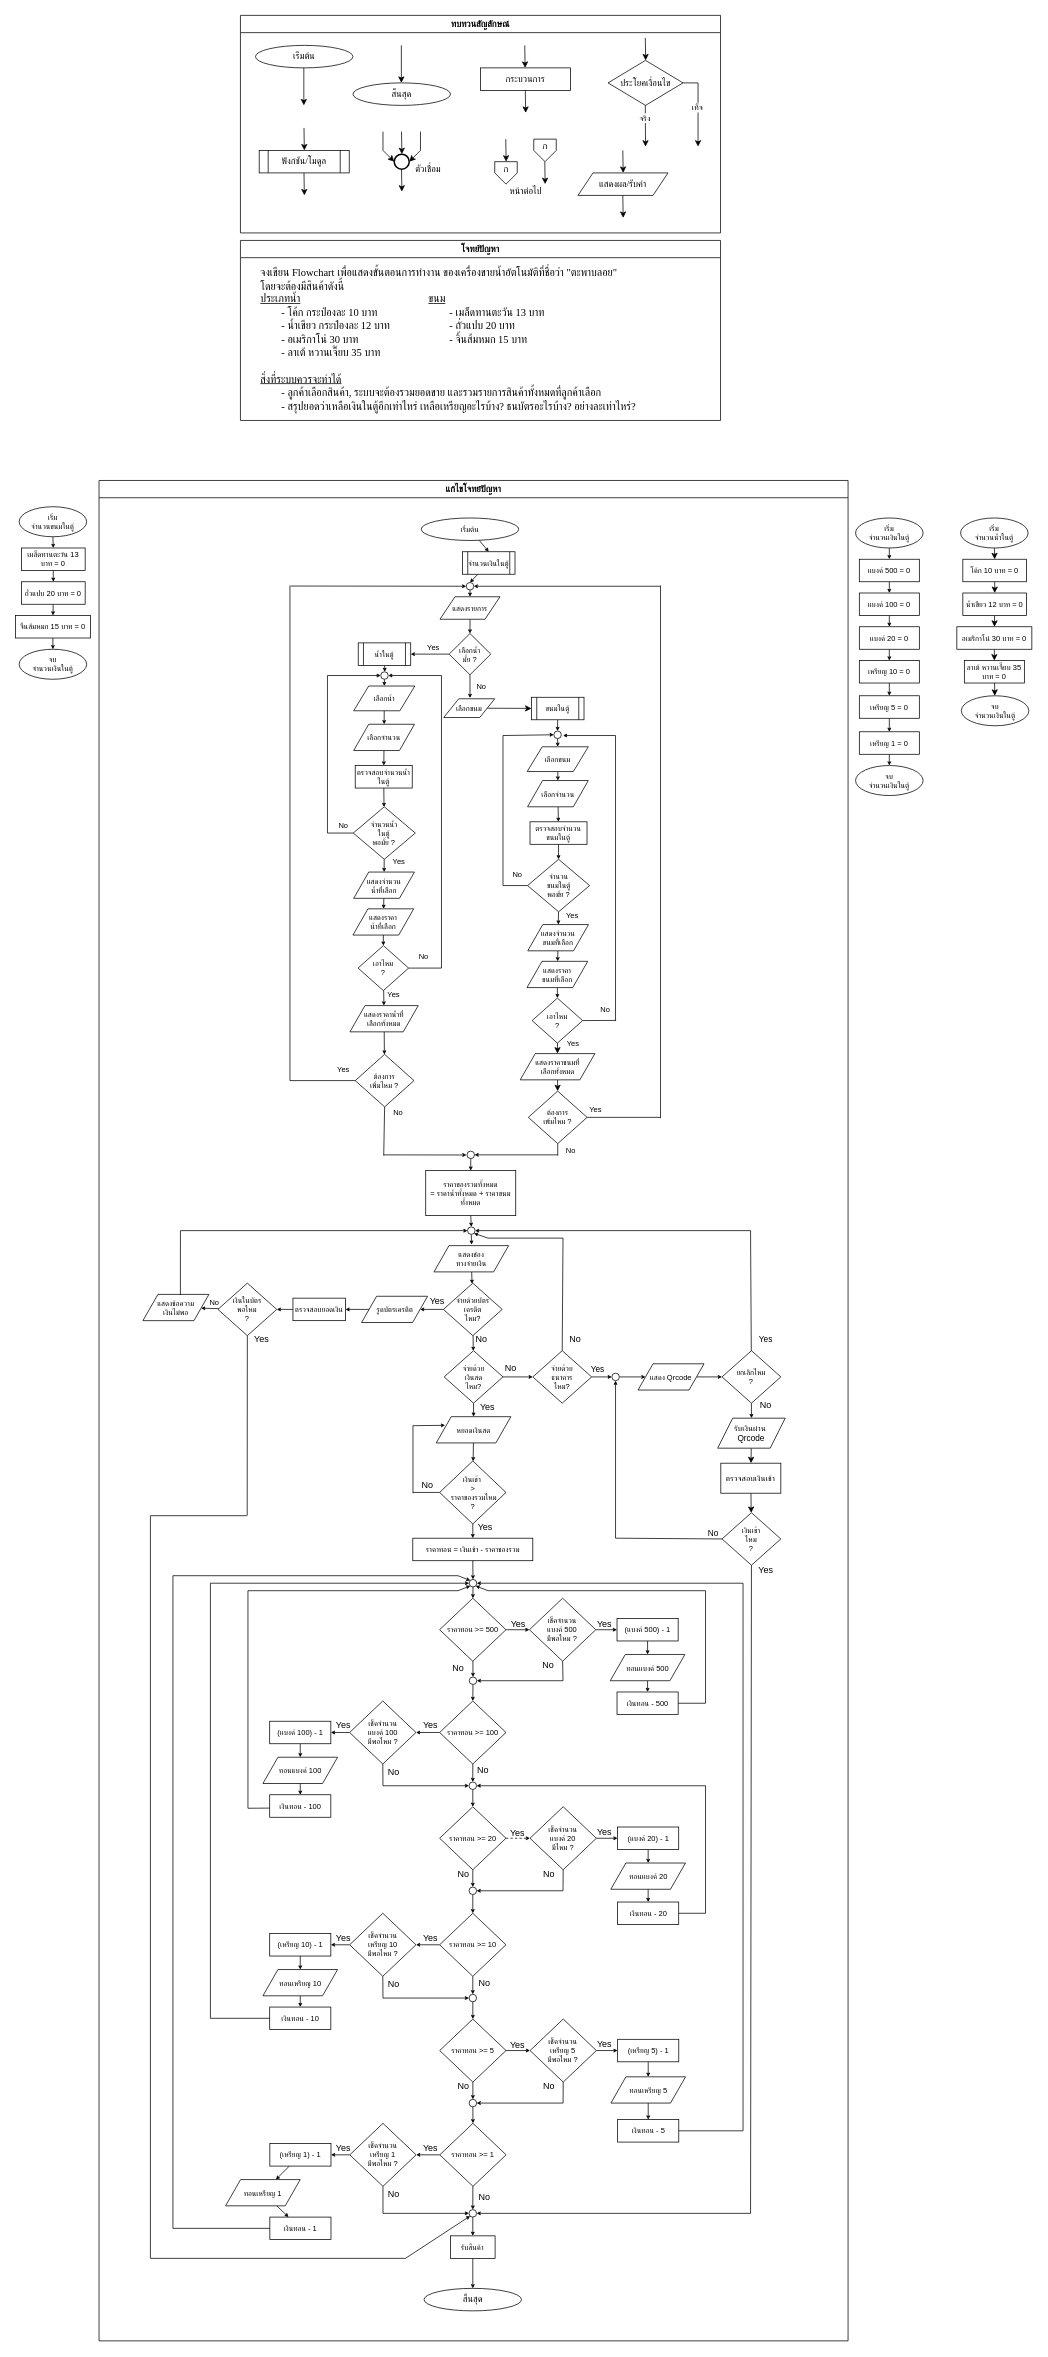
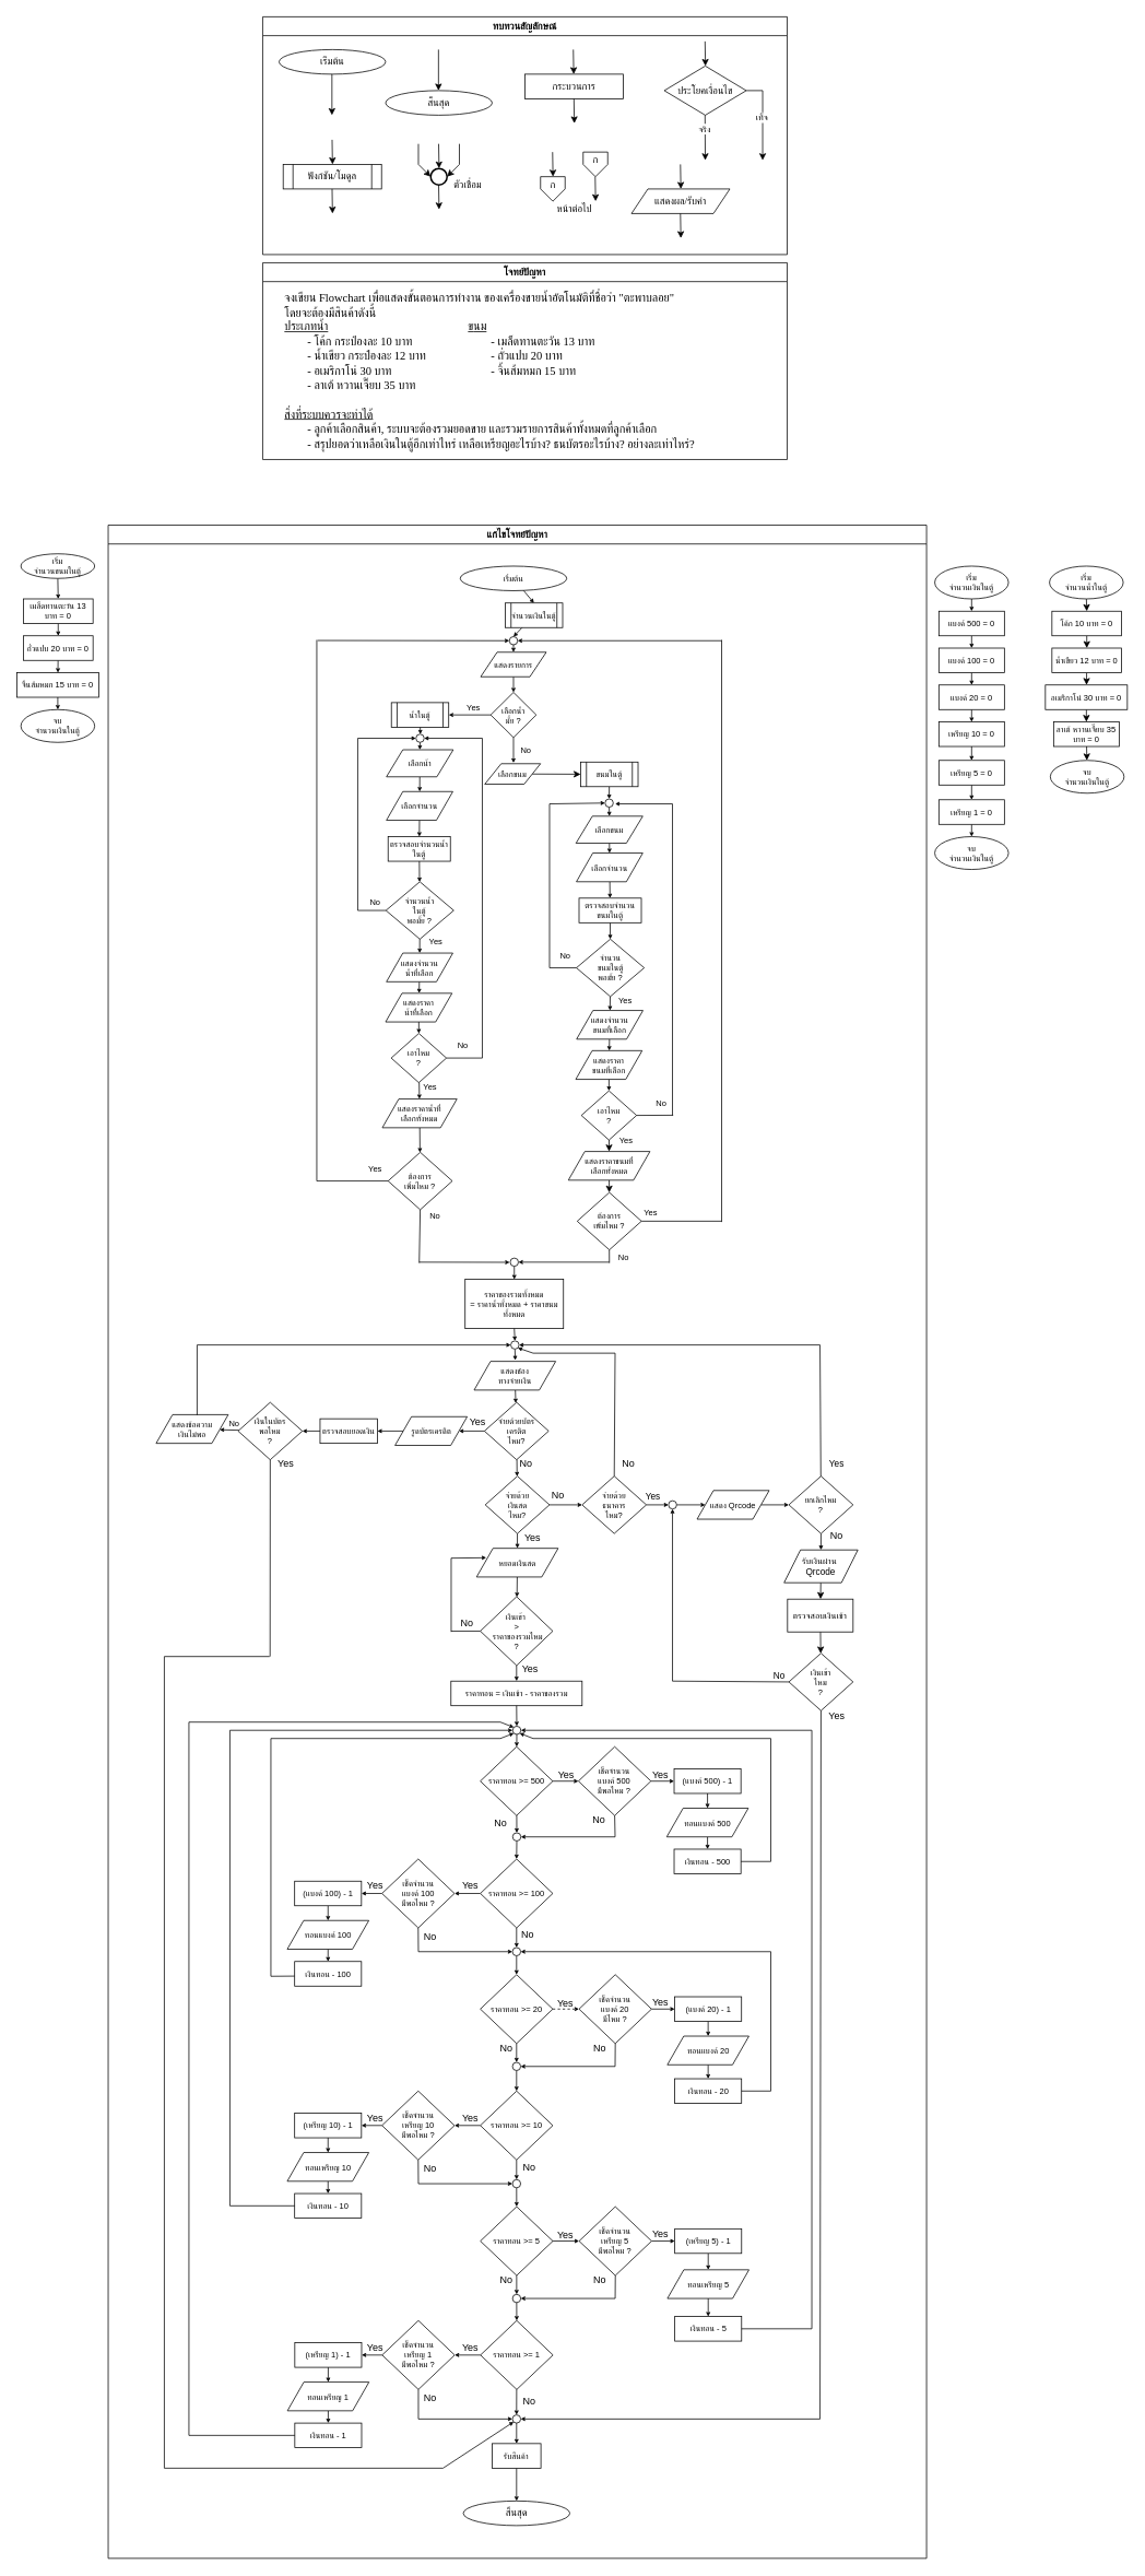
- <mxCell id="311" value="&lt;font&gt;เริ่ม&lt;/font&gt;&lt;div&gt;&lt;font&gt;จำนวนขนมในตู้&lt;/font&gt;&lt;/div&gt;" style="ellipse;whiteSpace=wrap;html=1;fontSize=10;shadow=0;strokeColor=default;" parent="1" vertex="1"><mxGeometry x="25" y="675" width="90" height="40" as="geometry" /></mxCell>
+ <mxCell id="311" value="&lt;font&gt;เริ่ม&lt;/font&gt;&lt;div&gt;&lt;font&gt;จำนวนขนมในตู้&lt;/font&gt;&lt;/div&gt;" style="ellipse;whiteSpace=wrap;html=1;fontSize=10;shadow=0;strokeColor=default;" parent="1" vertex="1"><mxGeometry x="25" y="675" width="90" height="30" as="geometry" /></mxCell>
- <mxCell id="266" value="ทอนเหรียญ 1" style="shape=parallelogram;perimeter=parallelogramPerimeter;whiteSpace=wrap;html=1;fixedSize=1;shadow=0;strokeColor=default;fontSize=10;" parent="35" vertex="1"><mxGeometry x="168.7" y="2265" width="99.5" height="35" as="geometry" /></mxCell>
+ <mxCell id="266" value="ทอนเหรียญ 1" style="shape=parallelogram;perimeter=parallelogramPerimeter;whiteSpace=wrap;html=1;fixedSize=1;shadow=0;strokeColor=default;fontSize=10;" parent="35" vertex="1"><mxGeometry x="218.7" y="2265" width="99.5" height="35" as="geometry" /></mxCell>
